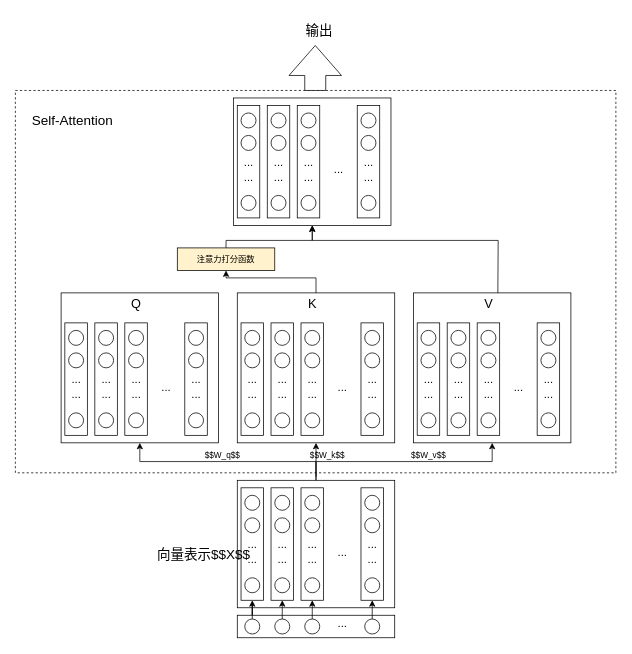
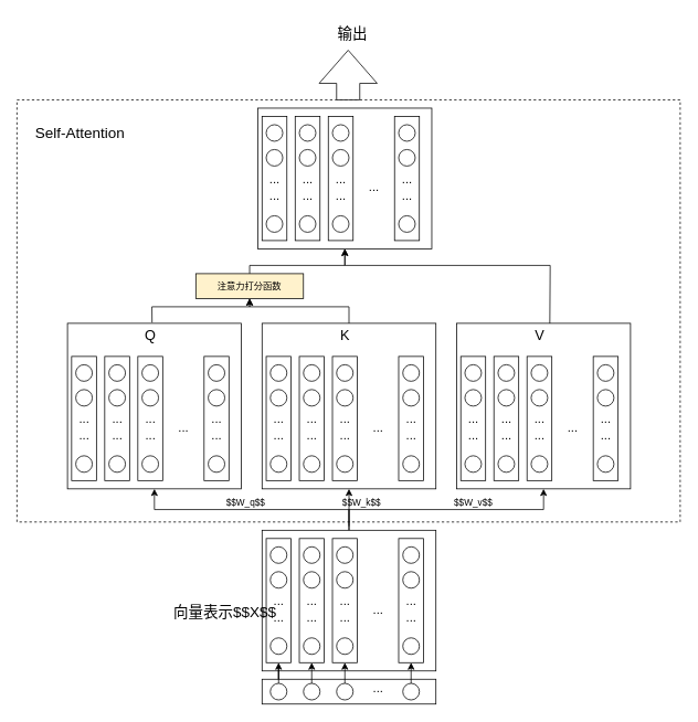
+ <mxCell id="154" value="" style="endArrow=classic;html=1;rounded=0;fontSize=11;exitX=0.554;exitY=-0.032;exitDx=0;exitDy=0;exitPerimeter=0;entryX=0.5;entryY=1;entryDx=0;entryDy=0;" edge="1" parent="1" source="66" target="153"><mxGeometry width="50" height="50" relative="1" as="geometry"><mxPoint x="181" y="380" as="sourcePoint" /><mxPoint x="321" y="370" as="targetPoint" /><Array as="points"><mxPoint x="183" y="370" /><mxPoint x="301" y="370" /></Array></mxGeometry></mxCell>
